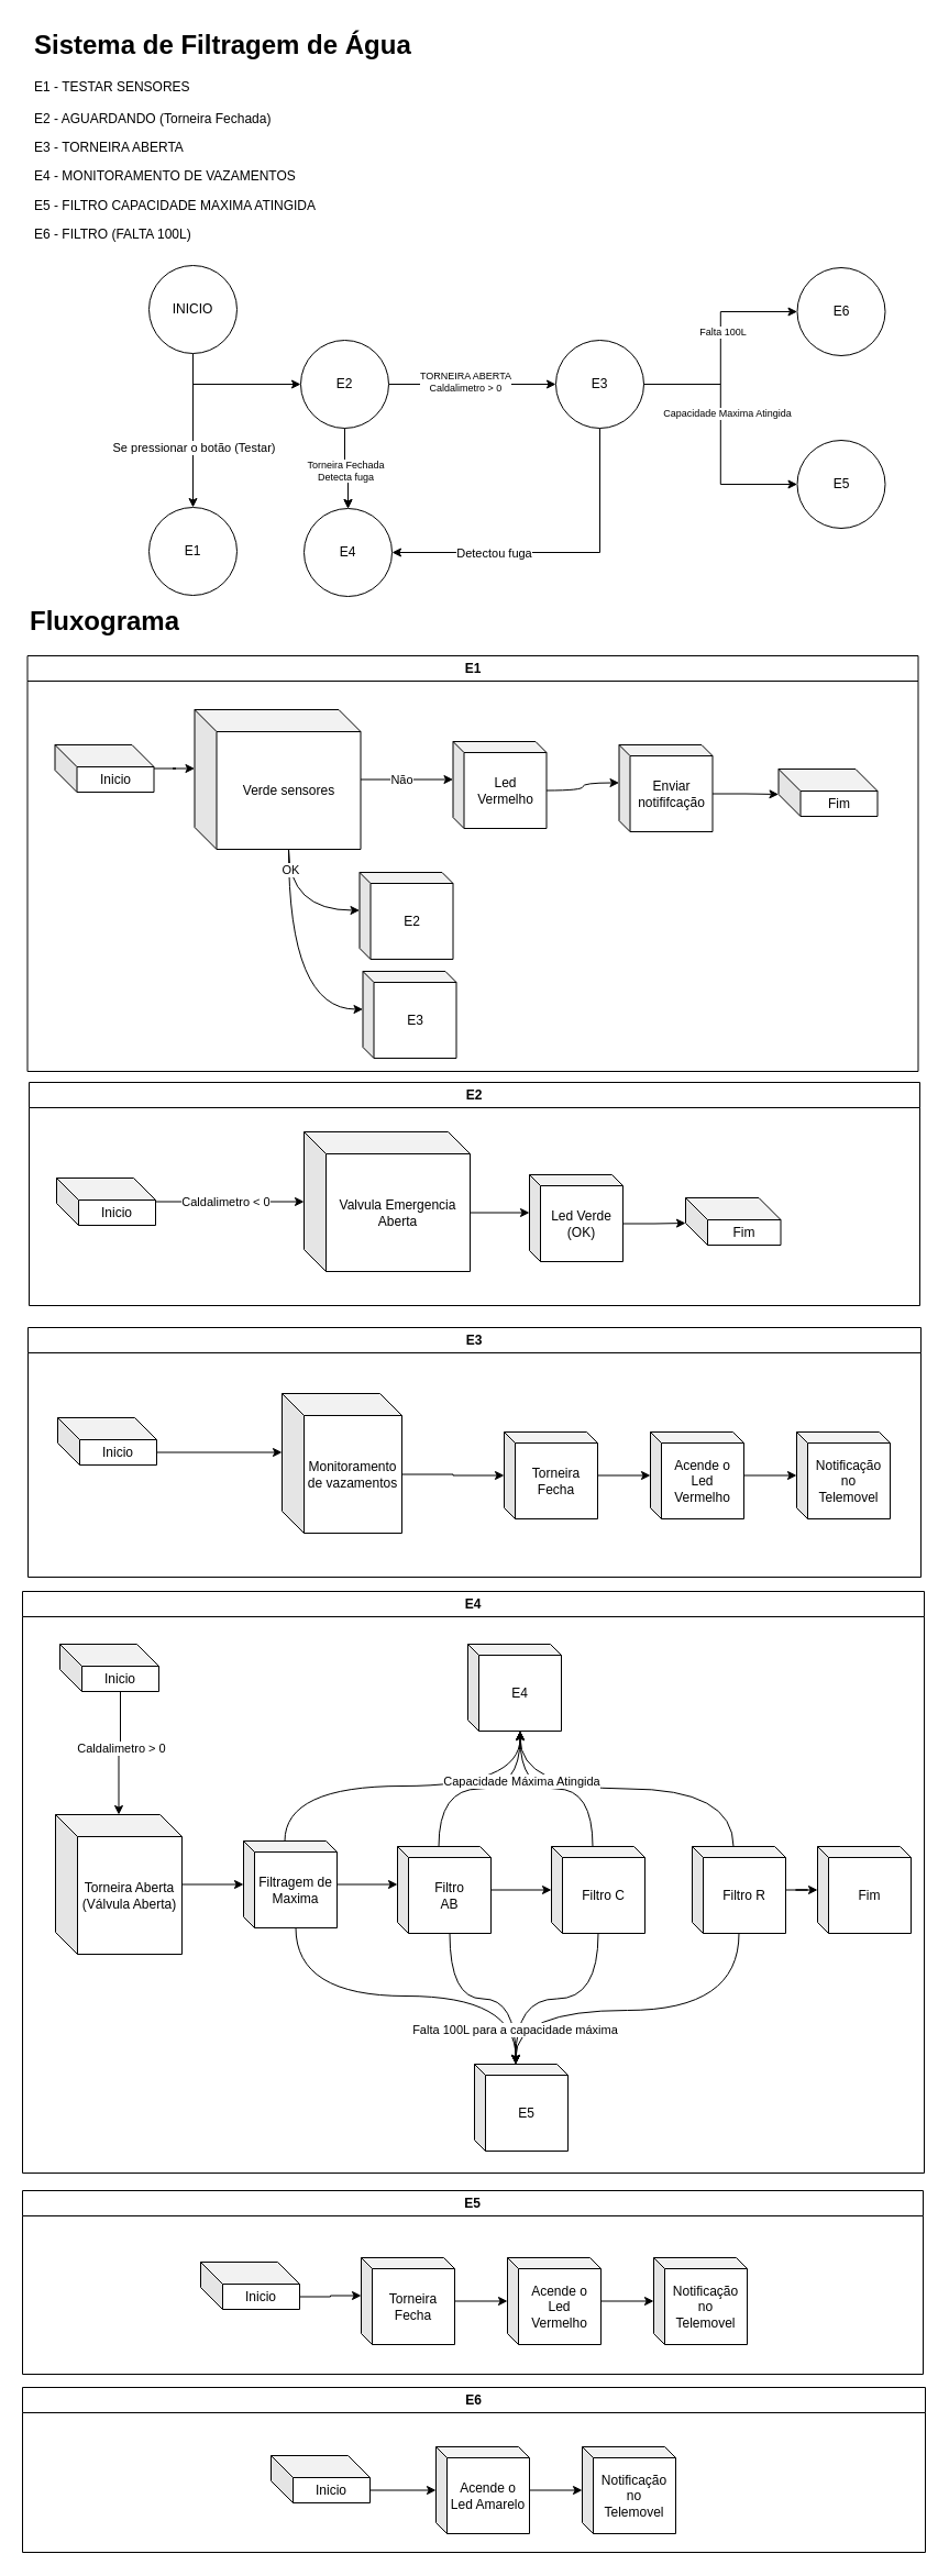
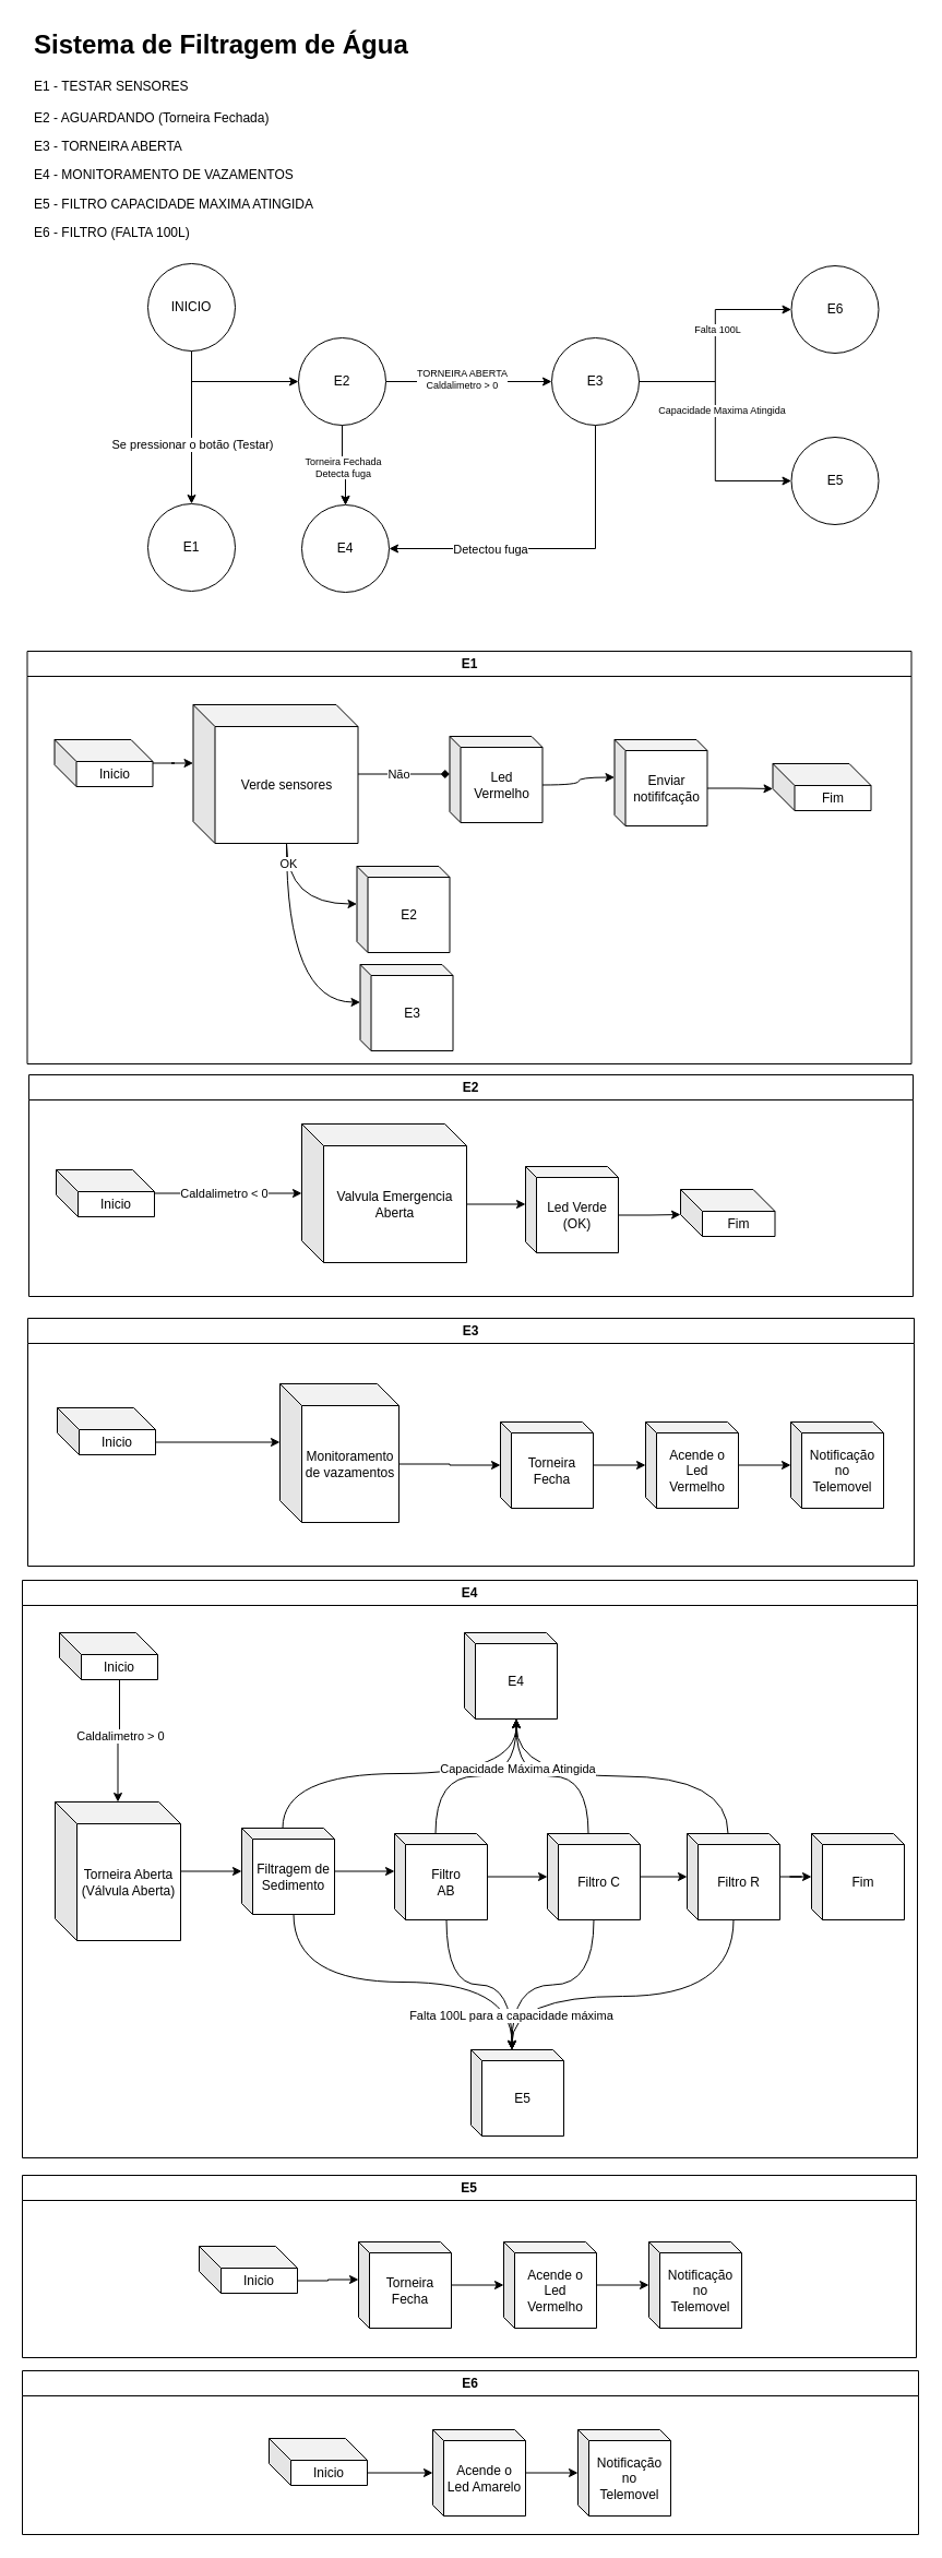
- <mxCell id="23" value="&lt;h1 style=&quot;margin-top: 0px;&quot;&gt;Fluxograma&lt;/h1&gt;" style="text;html=1;whiteSpace=wrap;overflow=hidden;rounded=0;" parent="1" vertex="1"><mxGeometry x="25" y="544" width="180" height="42" as="geometry" /></mxCell>
- <mxCell id="88" value="" style="edgeStyle=orthogonalEdgeStyle;rounded=0;orthogonalLoop=1;jettySize=auto;html=1;entryX=0;entryY=0;entryDx=0;entryDy=34.5;entryPerimeter=0;" parent="85" source="90" target="96" edge="1"><mxGeometry relative="1" as="geometry"><mxPoint x="383" y="112.5" as="targetPoint" /></mxGeometry></mxCell>
+ <mxCell id="88" value="" style="edgeStyle=orthogonalEdgeStyle;rounded=0;orthogonalLoop=1;jettySize=auto;html=1;entryX=0;entryY=0;entryDx=0;entryDy=34.5;entryPerimeter=0;endArrow=diamond;" parent="85" source="90" target="96" edge="1"><mxGeometry relative="1" as="geometry"><mxPoint x="383" y="112.5" as="targetPoint" /></mxGeometry></mxCell>
+ <mxCell id="45" value="" style="edgeStyle=orthogonalEdgeStyle;rounded=0;orthogonalLoop=1;jettySize=auto;html=1;" parent="39" source="46" target="48" edge="1"><mxGeometry relative="1" as="geometry" /></mxCell>
- <mxCell id="41" value="Filtragem de Maxima" style="shape=cube;whiteSpace=wrap;html=1;boundedLbl=1;backgroundOutline=1;darkOpacity=0.05;darkOpacity2=0.1;size=10;" parent="39" vertex="1"><mxGeometry width="85" height="79" as="geometry" /></mxCell>
+ <mxCell id="41" value="Filtragem de Sedimento" style="shape=cube;whiteSpace=wrap;html=1;boundedLbl=1;backgroundOutline=1;darkOpacity=0.05;darkOpacity2=0.1;size=10;" parent="39" vertex="1"><mxGeometry width="85" height="79" as="geometry" /></mxCell>
